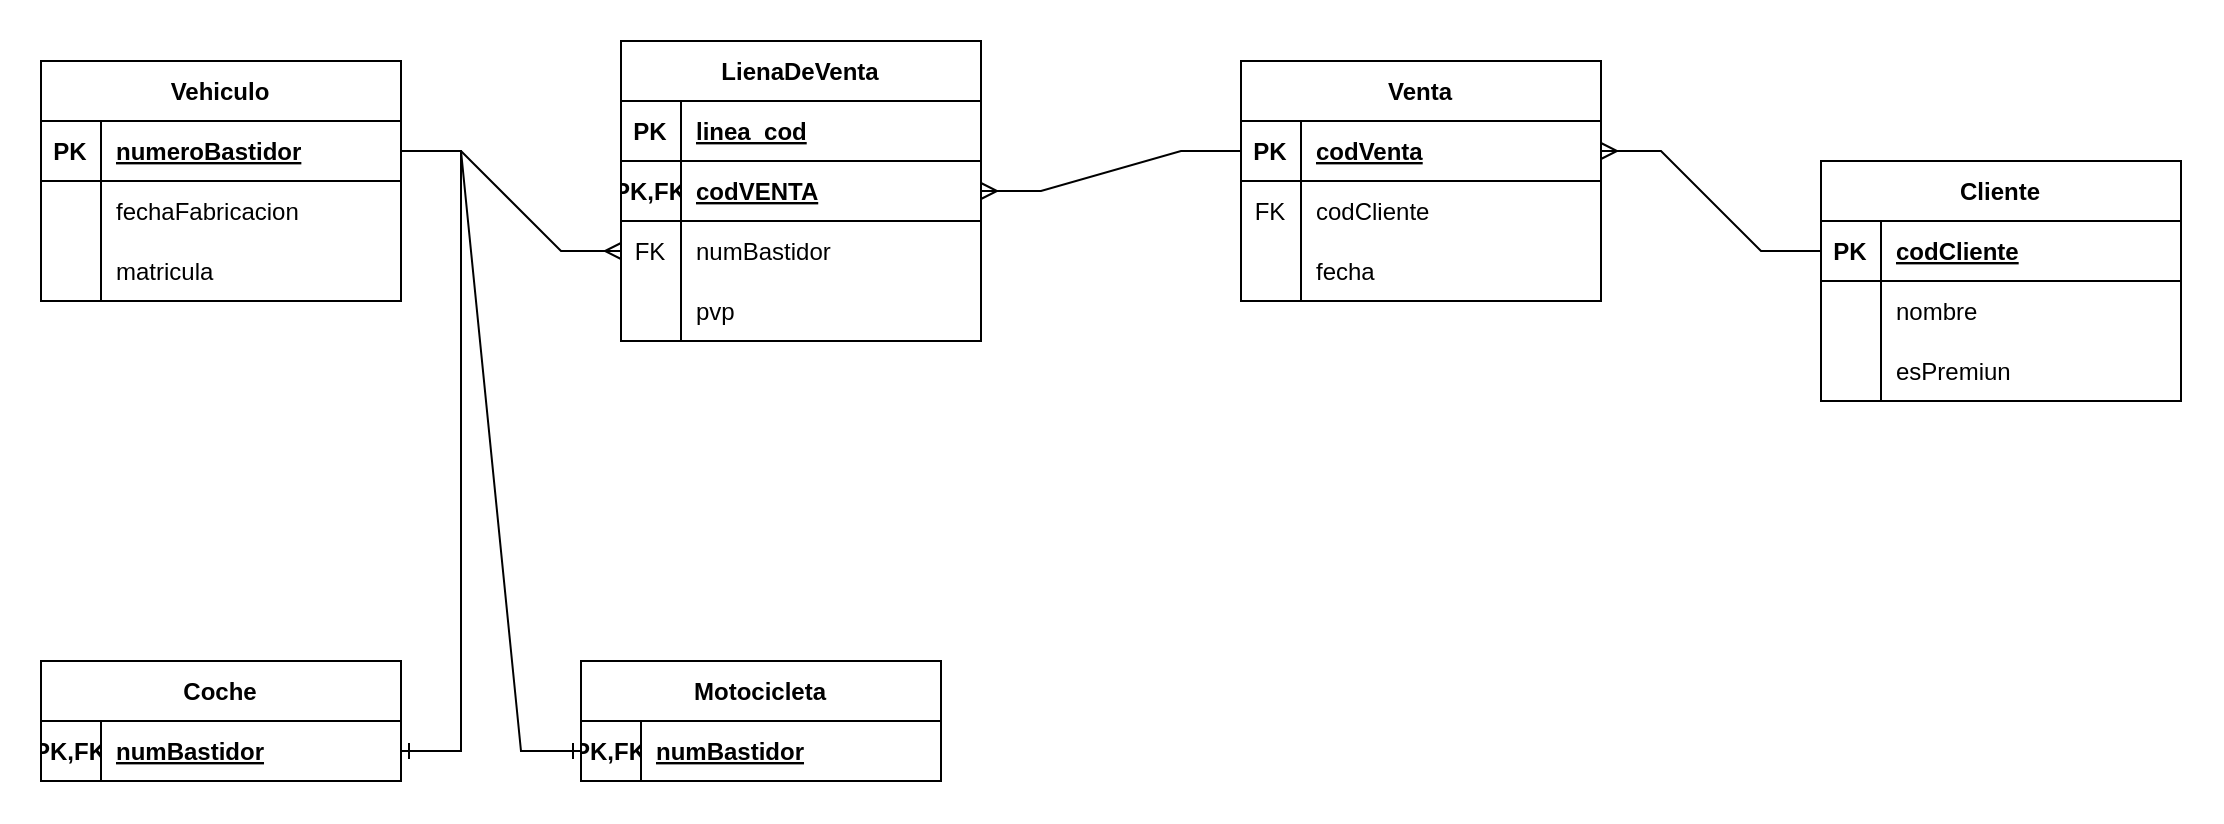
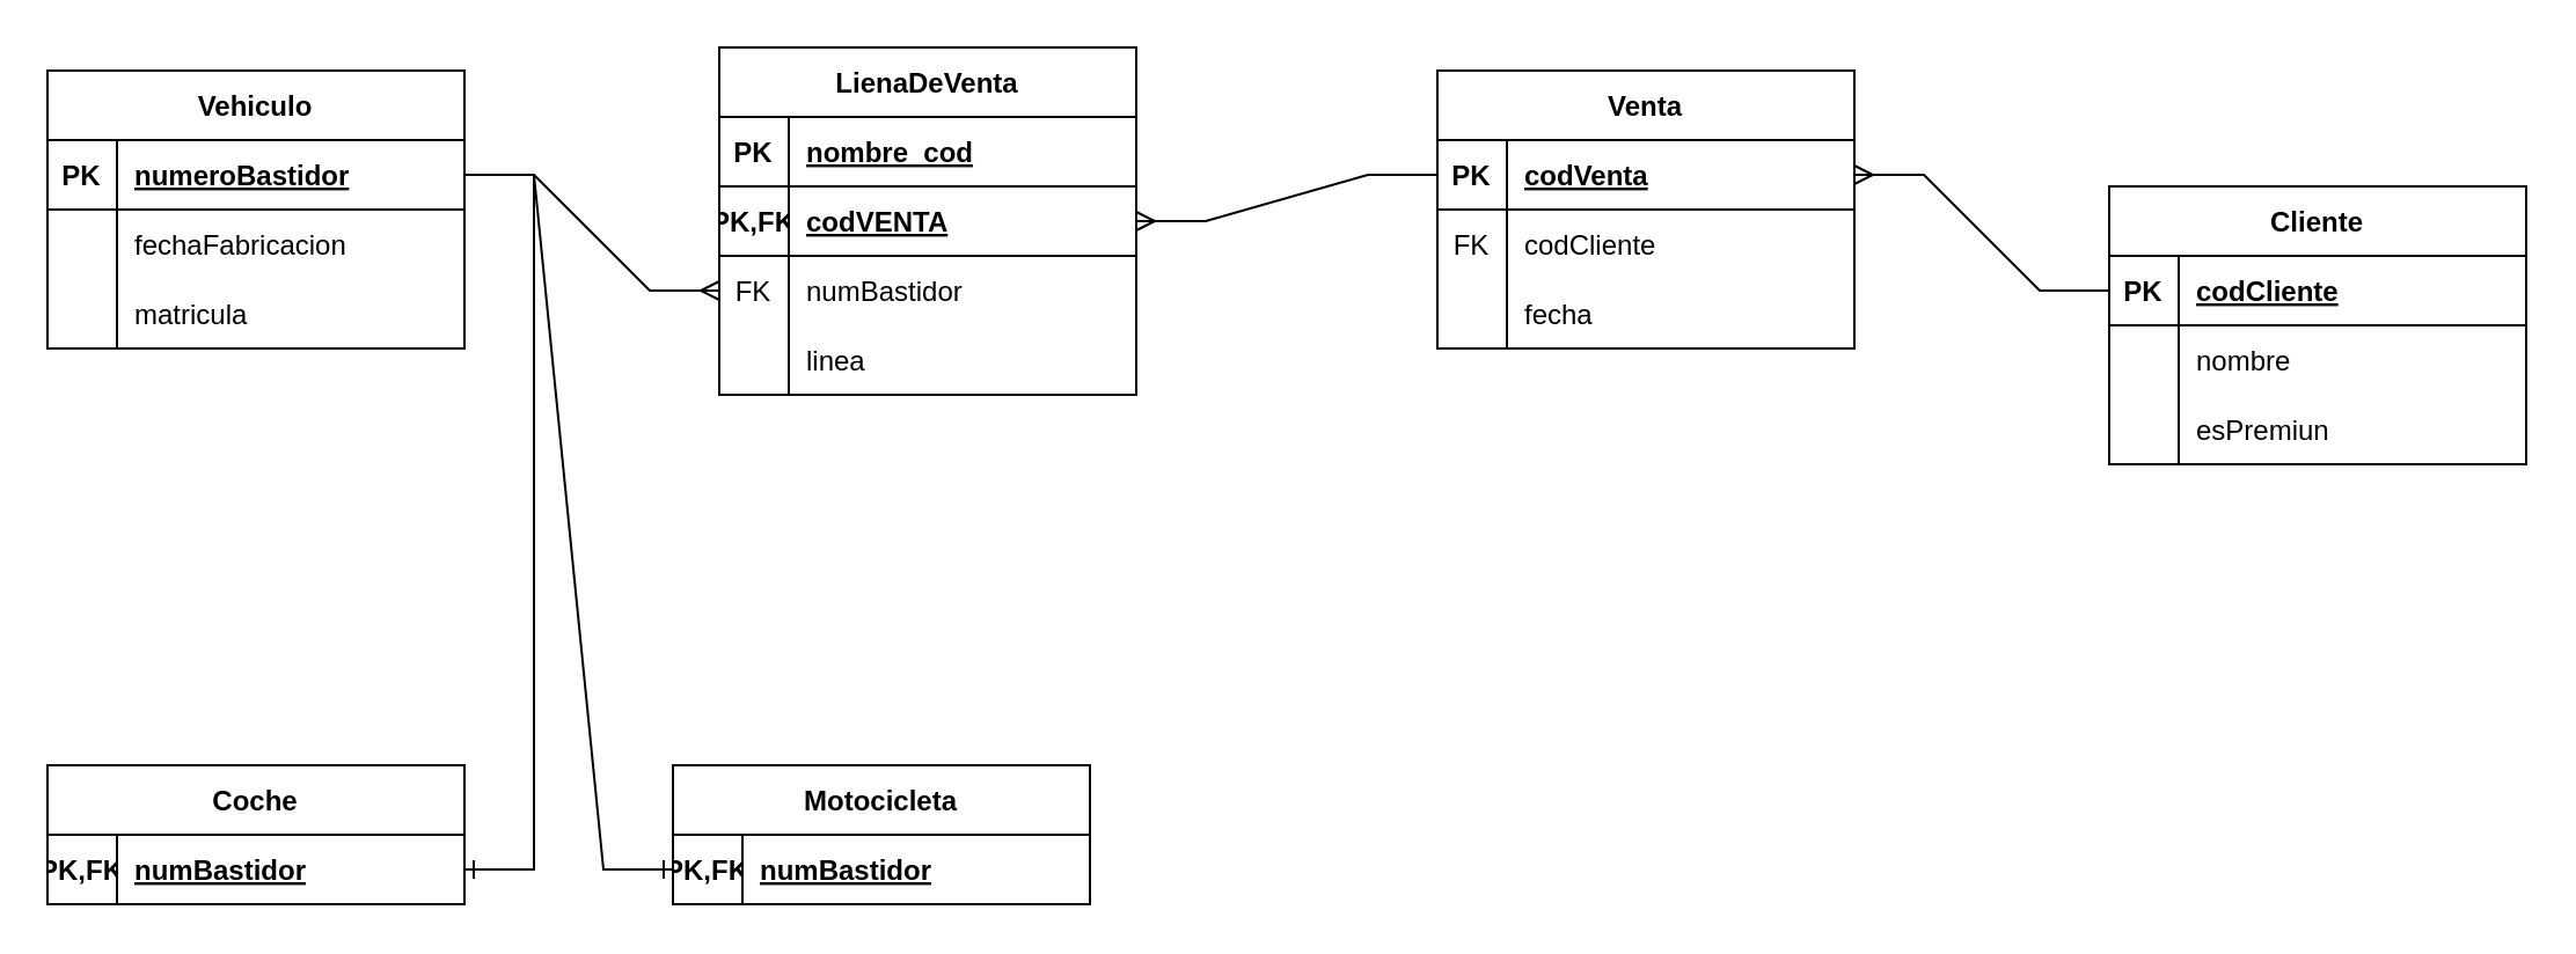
- <mxCell id="15" value="linea_cod" style="shape=partialRectangle;connectable=0;fillColor=none;top=0;left=0;bottom=0;right=0;align=left;spacingLeft=6;fontStyle=5;overflow=hidden;" parent="13" vertex="1"><mxGeometry x="30" width="150" height="30" as="geometry"><mxRectangle width="150" height="30" as="alternateBounds" /></mxGeometry></mxCell>
+ <mxCell id="15" value="nombre_cod" style="shape=partialRectangle;connectable=0;fillColor=none;top=0;left=0;bottom=0;right=0;align=left;spacingLeft=6;fontStyle=5;overflow=hidden;" parent="13" vertex="1"><mxGeometry x="30" width="150" height="30" as="geometry"><mxRectangle width="150" height="30" as="alternateBounds" /></mxGeometry></mxCell>
- <mxCell id="24" value="pvp" style="shape=partialRectangle;connectable=0;fillColor=none;top=0;left=0;bottom=0;right=0;align=left;spacingLeft=6;overflow=hidden;" parent="22" vertex="1"><mxGeometry x="30" width="150" height="30" as="geometry"><mxRectangle width="150" height="30" as="alternateBounds" /></mxGeometry></mxCell>
+ <mxCell id="24" value="linea" style="shape=partialRectangle;connectable=0;fillColor=none;top=0;left=0;bottom=0;right=0;align=left;spacingLeft=6;overflow=hidden;" parent="22" vertex="1"><mxGeometry x="30" width="150" height="30" as="geometry"><mxRectangle width="150" height="30" as="alternateBounds" /></mxGeometry></mxCell>
